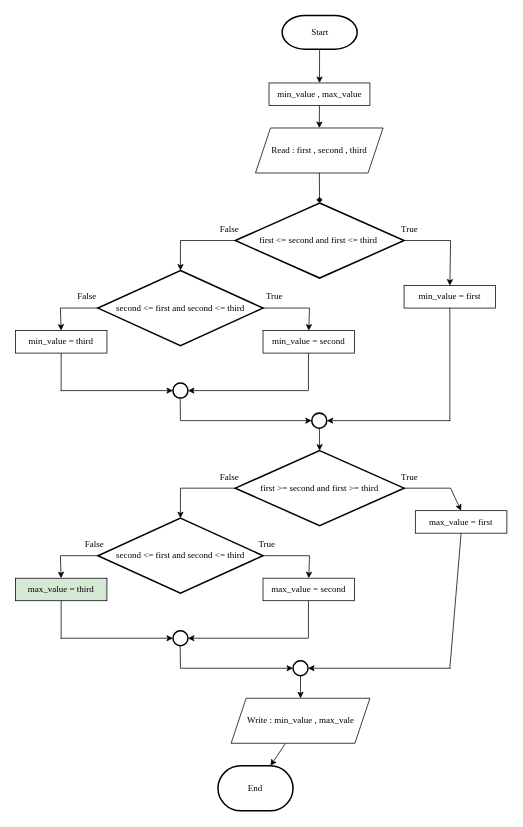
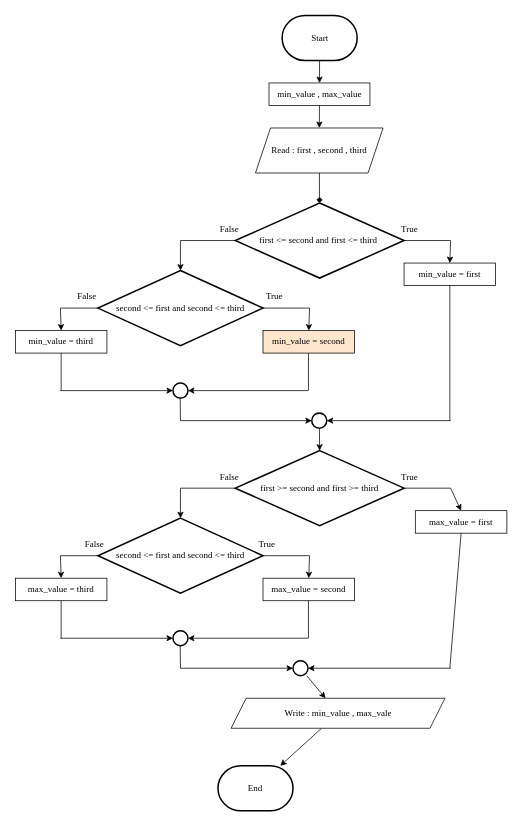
- <mxCell id="3" value="&lt;font face=&quot;Kanit&quot;&gt;Start&lt;/font&gt;" style="strokeWidth=2;html=1;shape=mxgraph.flowchart.terminator;whiteSpace=wrap;" parent="1" vertex="1"><mxGeometry x="375.5" y="20" width="100" height="45" as="geometry" /></mxCell>
+ <mxCell id="3" value="&lt;font face=&quot;Kanit&quot;&gt;Start&lt;/font&gt;" style="strokeWidth=2;html=1;shape=mxgraph.flowchart.terminator;whiteSpace=wrap;" parent="1" vertex="1"><mxGeometry x="375.5" y="20" width="100" height="60" as="geometry" /></mxCell>
- <mxCell id="10" value="&lt;span style=&quot;font-weight: normal;&quot;&gt;&lt;font data-font-src=&quot;https://fonts.googleapis.com/css?family=Kanit&quot; face=&quot;Kanit&quot;&gt;min_value = first&lt;/font&gt;&lt;/span&gt;" style="rounded=0;whiteSpace=wrap;html=1;fontStyle=1" vertex="1" parent="1"><mxGeometry x="538" y="380" width="122" height="30" as="geometry" /></mxCell>
+ <mxCell id="10" value="&lt;span style=&quot;font-weight: normal;&quot;&gt;&lt;font data-font-src=&quot;https://fonts.googleapis.com/css?family=Kanit&quot; face=&quot;Kanit&quot;&gt;min_value = first&lt;/font&gt;&lt;/span&gt;" style="rounded=0;whiteSpace=wrap;html=1;fontStyle=1" vertex="1" parent="1"><mxGeometry x="538" y="350" width="122" height="30" as="geometry" /></mxCell>
- <mxCell id="15" value="&lt;font data-font-src=&quot;https://fonts.googleapis.com/css?family=Kanit&quot; face=&quot;Kanit&quot;&gt;min_value = second&lt;/font&gt;" style="rounded=0;whiteSpace=wrap;html=1;" vertex="1" parent="1"><mxGeometry x="350" y="440" width="122" height="30" as="geometry" /></mxCell>
+ <mxCell id="15" value="&lt;font data-font-src=&quot;https://fonts.googleapis.com/css?family=Kanit&quot; face=&quot;Kanit&quot;&gt;min_value = second&lt;/font&gt;" style="rounded=0;whiteSpace=wrap;html=1;fillColor=#ffe6cc;" vertex="1" parent="1"><mxGeometry x="350" y="440" width="122" height="30" as="geometry" /></mxCell>
- <mxCell id="48" value="&lt;font data-font-src=&quot;https://fonts.googleapis.com/css?family=Kanit&quot; face=&quot;Kanit&quot;&gt;max_value = third&lt;/font&gt;" style="rounded=0;whiteSpace=wrap;html=1;fillColor=#d5e8d4;" vertex="1" parent="1"><mxGeometry x="20" y="770" width="122" height="30" as="geometry" /></mxCell>
+ <mxCell id="48" value="&lt;font data-font-src=&quot;https://fonts.googleapis.com/css?family=Kanit&quot; face=&quot;Kanit&quot;&gt;max_value = third&lt;/font&gt;" style="rounded=0;whiteSpace=wrap;html=1;" vertex="1" parent="1"><mxGeometry x="20" y="770" width="122" height="30" as="geometry" /></mxCell>
- <mxCell id="65" value="Write : min_value , max_vale" style="shape=parallelogram;perimeter=parallelogramPerimeter;whiteSpace=wrap;html=1;fixedSize=1;fontFamily=Kanit;fontSource=https%3A%2F%2Ffonts.googleapis.com%2Fcss%3Ffamily%3DKanit;" vertex="1" parent="1"><mxGeometry x="307.5" y="930" width="185" height="60" as="geometry" /></mxCell>
+ <mxCell id="65" value="Write : min_value , max_vale" style="shape=parallelogram;perimeter=parallelogramPerimeter;whiteSpace=wrap;html=1;fixedSize=1;fontFamily=Kanit;fontSource=https%3A%2F%2Ffonts.googleapis.com%2Fcss%3Ffamily%3DKanit;" vertex="1" parent="1"><mxGeometry x="307.5" y="930" width="285" height="40" as="geometry" /></mxCell>
